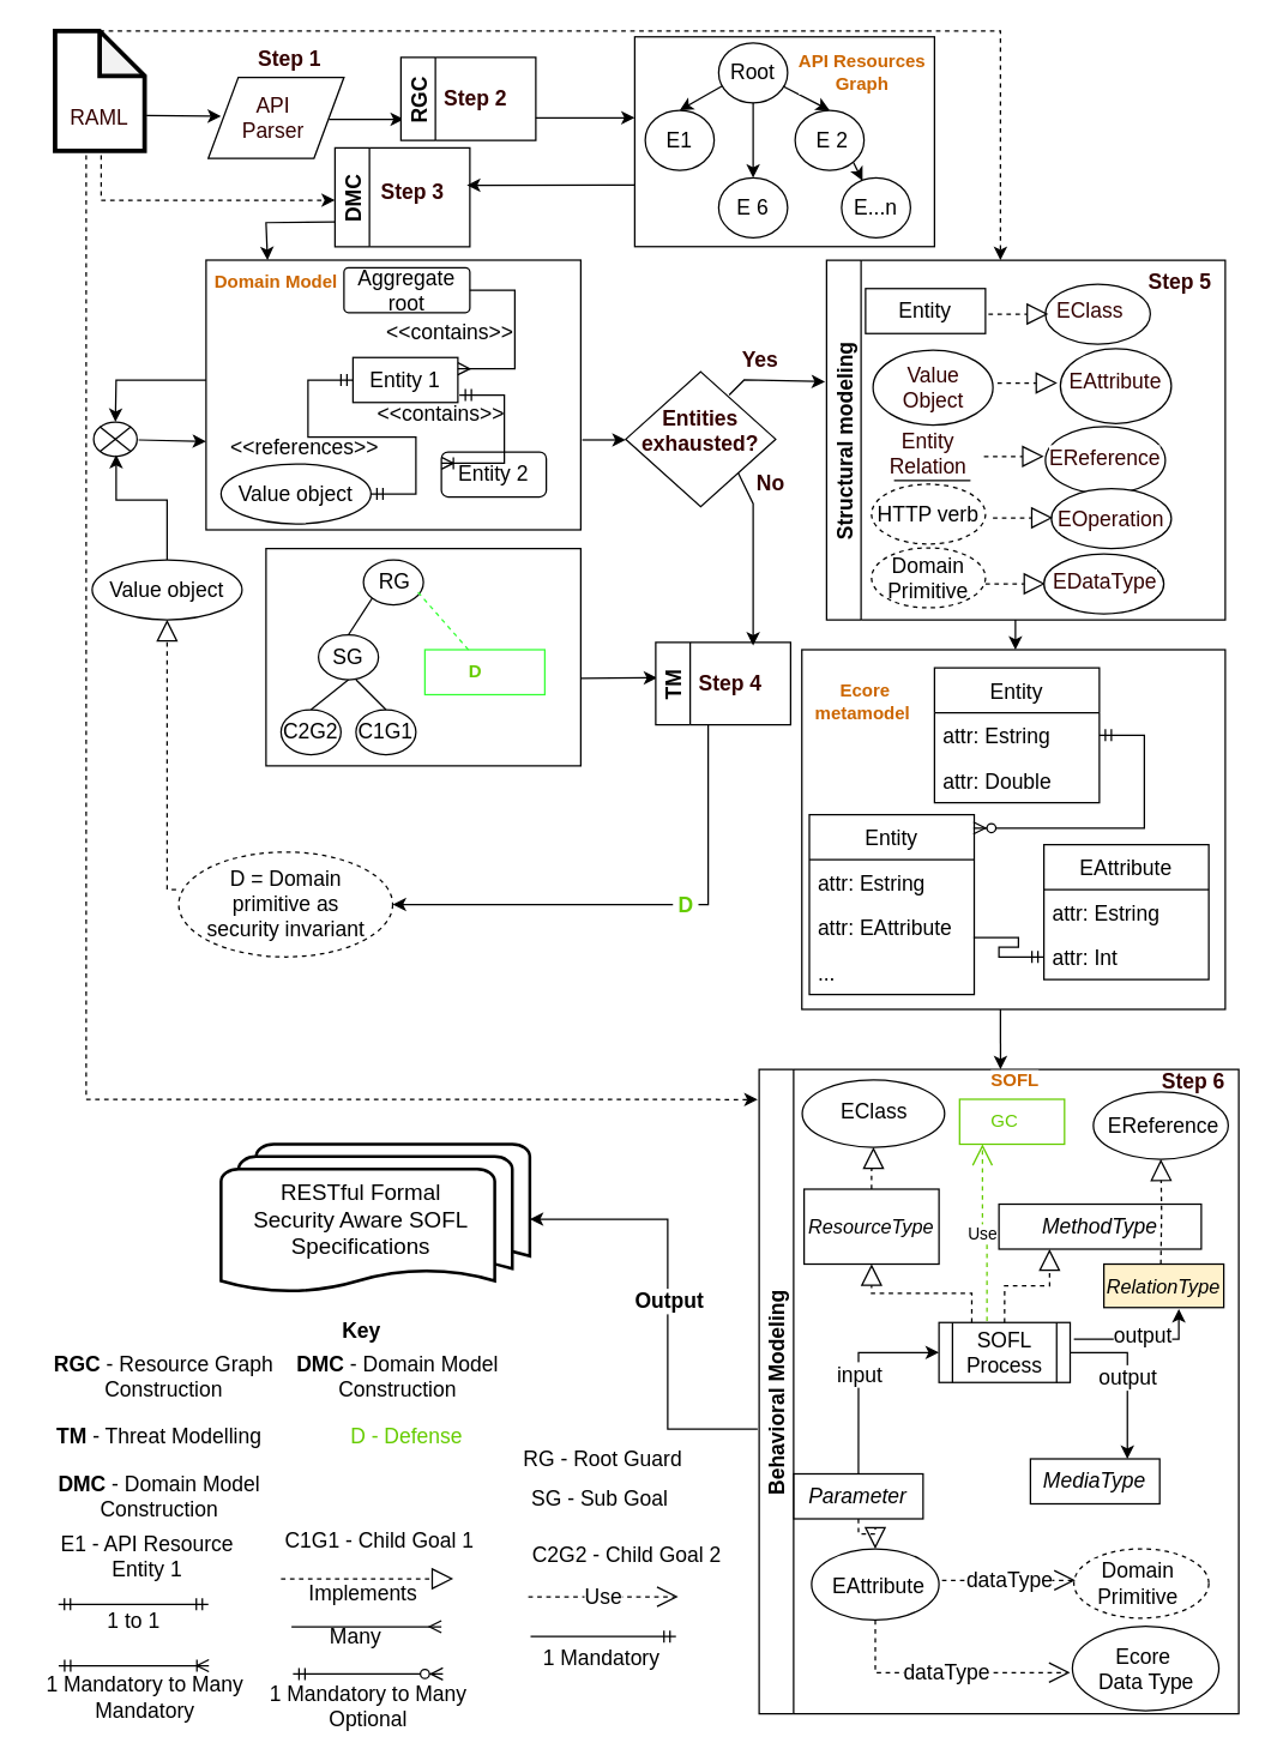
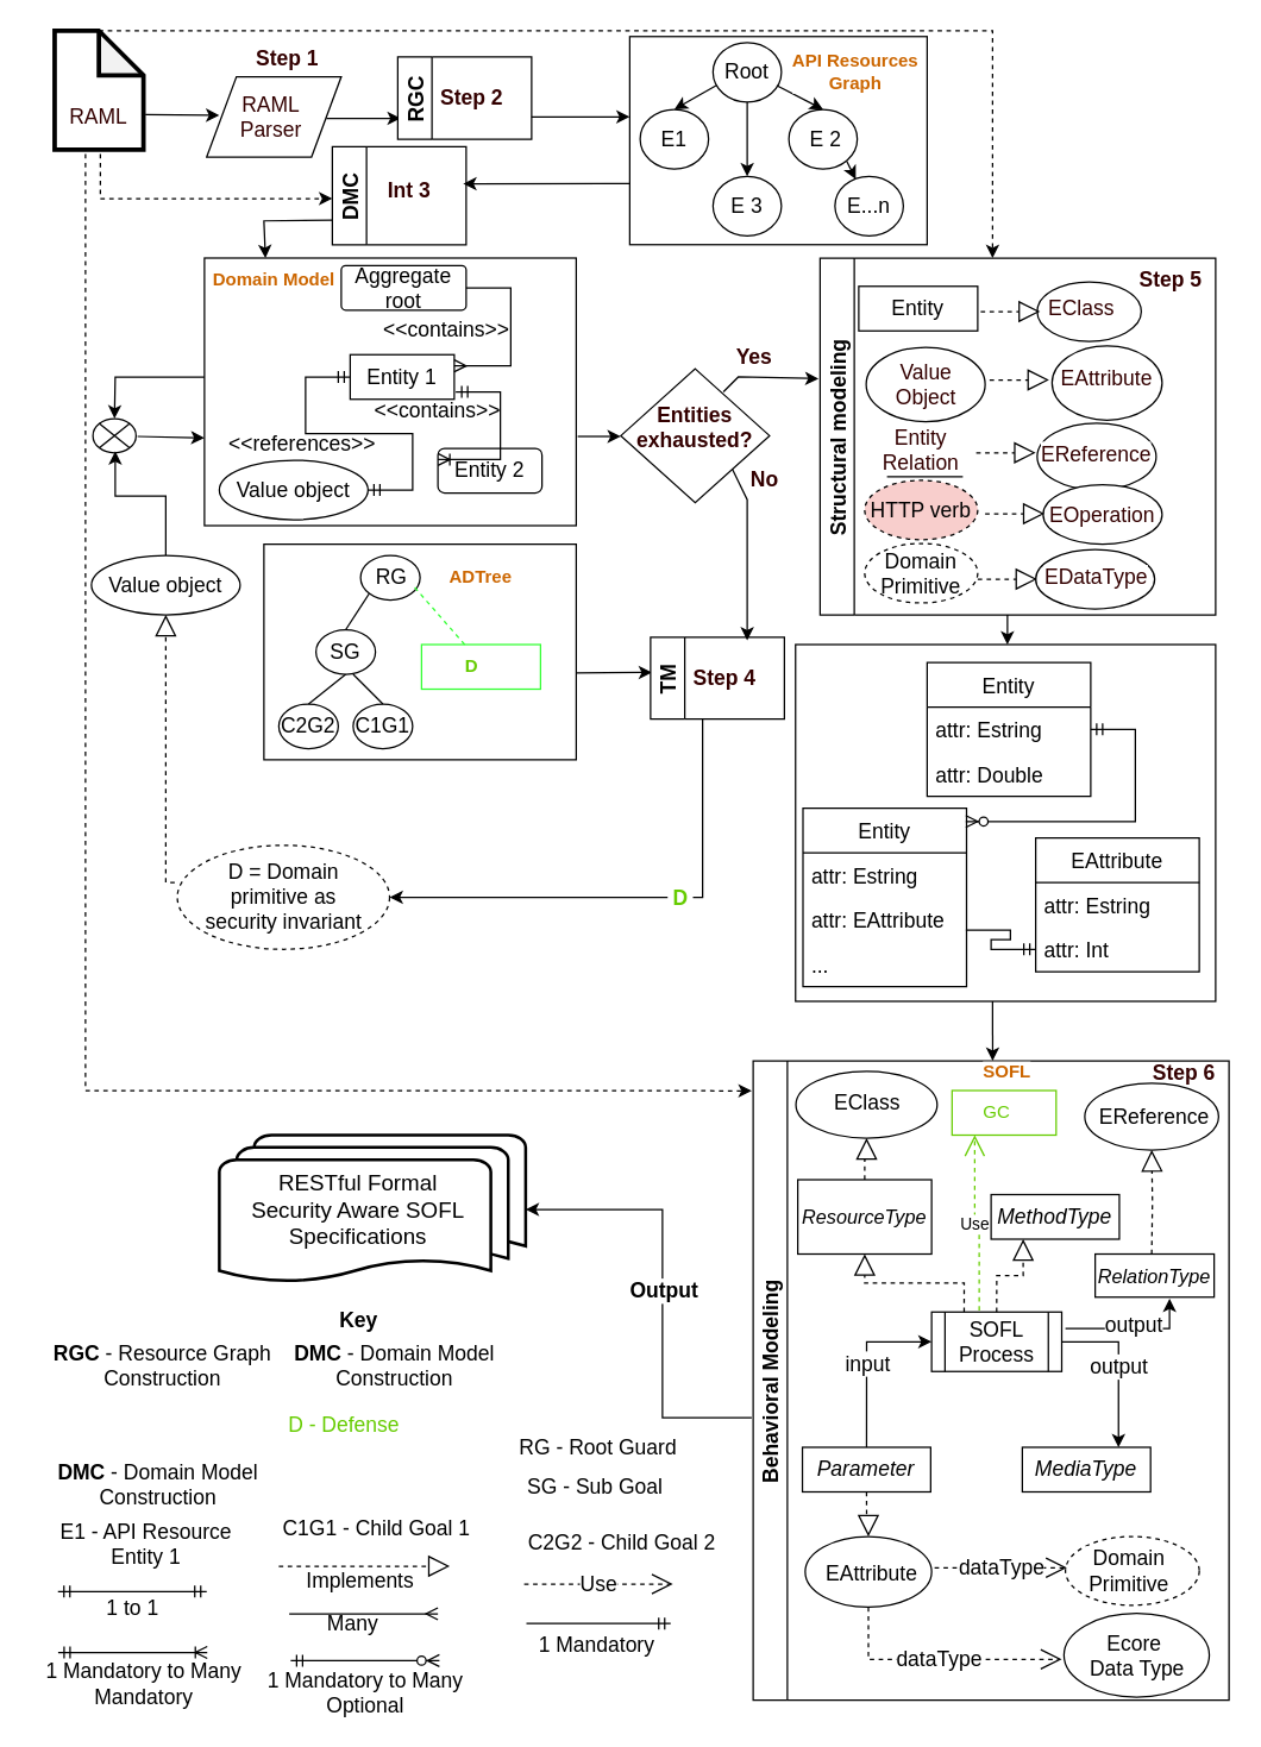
- <mxCell id="88" value="API Parser" style="text;html=1;strokeColor=none;fillColor=none;align=center;verticalAlign=middle;whiteSpace=wrap;rounded=0;fontColor=#330000;fontSize=14;" parent="1" vertex="1"><mxGeometry x="152" y="63" width="60" height="30" as="geometry" /></mxCell>
+ <mxCell id="88" value="RAML Parser" style="text;html=1;strokeColor=none;fillColor=none;align=center;verticalAlign=middle;whiteSpace=wrap;rounded=0;fontColor=#330000;fontSize=14;" parent="1" vertex="1"><mxGeometry x="152" y="63" width="60" height="30" as="geometry" /></mxCell>
- <mxCell id="153" value="Step 3" style="text;html=1;strokeColor=none;fillColor=none;align=center;verticalAlign=middle;whiteSpace=wrap;rounded=0;fontColor=#330000;fontSize=14;fontStyle=1" parent="152" vertex="1"><mxGeometry x="22" y="15" width="60" height="30" as="geometry" /></mxCell>
+ <mxCell id="153" value="Int 3" style="text;html=1;strokeColor=none;fillColor=none;align=center;verticalAlign=middle;whiteSpace=wrap;rounded=0;fontColor=#330000;fontSize=14;fontStyle=1" parent="152" vertex="1"><mxGeometry x="22" y="15" width="60" height="30" as="geometry" /></mxCell>
- <mxCell id="103" value="&lt;font style=&quot;font-size: 14px&quot;&gt;E 6&lt;/font&gt;" style="text;html=1;strokeColor=none;fillColor=none;align=center;verticalAlign=middle;whiteSpace=wrap;rounded=0;" parent="91" vertex="1"><mxGeometry x="42" y="95" width="60" height="30" as="geometry" /></mxCell>
+ <mxCell id="103" value="&lt;font style=&quot;font-size: 14px&quot;&gt;E 3&lt;/font&gt;" style="text;html=1;strokeColor=none;fillColor=none;align=center;verticalAlign=middle;whiteSpace=wrap;rounded=0;" parent="91" vertex="1"><mxGeometry x="42" y="95" width="60" height="30" as="geometry" /></mxCell>
- <mxCell id="60" value="HTTP verb" style="ellipse;whiteSpace=wrap;html=1;align=center;dashed=1;fontSize=14;" vertex="1" parent="49"><mxGeometry x="30" y="149.5" width="76" height="40" as="geometry" /></mxCell>
+ <mxCell id="60" value="HTTP verb" style="ellipse;whiteSpace=wrap;html=1;align=center;dashed=1;fontSize=14;fillColor=#f8cecc;" vertex="1" parent="49"><mxGeometry x="30" y="149.5" width="76" height="40" as="geometry" /></mxCell>
+ <mxCell id="136" value="ADTree" style="text;html=1;strokeColor=none;fillColor=none;align=center;verticalAlign=middle;whiteSpace=wrap;rounded=0;labelBackgroundColor=default;fontColor=#CC6600;fontStyle=1" parent="125" vertex="1"><mxGeometry x="106" width="60" height="30" as="geometry" /></mxCell>
- <mxCell id="169" value="Ecore metamodel&amp;nbsp;" style="text;html=1;strokeColor=none;fillColor=none;align=center;verticalAlign=middle;whiteSpace=wrap;rounded=0;labelBackgroundColor=default;fontColor=#CC6600;fontStyle=1" parent="1" vertex="1"><mxGeometry x="537" y="453" width="80" height="30" as="geometry" /></mxCell>
- <mxCell id="27" value="MethodType" style="whiteSpace=wrap;html=1;align=center;fontStyle=2;fontSize=14;" parent="14" vertex="1"><mxGeometry x="160" y="90" width="135" height="30" as="geometry" /></mxCell>
+ <mxCell id="27" value="MethodType" style="whiteSpace=wrap;html=1;align=center;fontStyle=2;fontSize=14;" parent="14" vertex="1"><mxGeometry x="160" y="90" width="86.25" height="30" as="geometry" /></mxCell>
- <mxCell id="33" value="RelationType" style="whiteSpace=wrap;html=1;align=center;fontStyle=2;fontSize=13;fillColor=#fff2cc;" parent="14" vertex="1"><mxGeometry x="230" y="130" width="80" height="29" as="geometry" /></mxCell>
+ <mxCell id="33" value="RelationType" style="whiteSpace=wrap;html=1;align=center;fontStyle=2;fontSize=13;" parent="14" vertex="1"><mxGeometry x="230" y="130" width="80" height="29" as="geometry" /></mxCell>
- <mxCell id="171" value="&lt;b&gt;TM&lt;/b&gt; - Threat Modelling" style="text;html=1;strokeColor=none;fillColor=none;align=center;verticalAlign=middle;whiteSpace=wrap;rounded=0;fontColor=#000000;fontSize=14;" parent="1" vertex="1"><mxGeometry x="31" y="943" width="150" height="30" as="geometry" /></mxCell>
- <mxCell id="68" value="D - Defense&amp;nbsp;" style="text;html=1;strokeColor=none;fillColor=none;align=center;verticalAlign=middle;whiteSpace=wrap;rounded=0;fontColor=#66CC00;fontSize=14;" parent="1" vertex="1"><mxGeometry x="223" y="943" width="100" height="30" as="geometry" /></mxCell>
+ <mxCell id="68" value="D - Defense&amp;nbsp;" style="text;html=1;strokeColor=none;fillColor=none;align=center;verticalAlign=middle;whiteSpace=wrap;rounded=0;fontColor=#66CC00;fontSize=14;" parent="1" vertex="1"><mxGeometry x="183" y="943" width="100" height="30" as="geometry" /></mxCell>
- <mxCell id="22" value="Parameter" style="whiteSpace=wrap;html=1;align=center;fontStyle=2;fontSize=14;" parent="14" vertex="1"><mxGeometry x="23.13" y="270" width="86.25" height="30" as="geometry" /></mxCell>
+ <mxCell id="22" value="Parameter" style="whiteSpace=wrap;html=1;align=center;fontStyle=2;fontSize=14;" parent="14" vertex="1"><mxGeometry x="33.13" y="260" width="86.25" height="30" as="geometry" /></mxCell>
